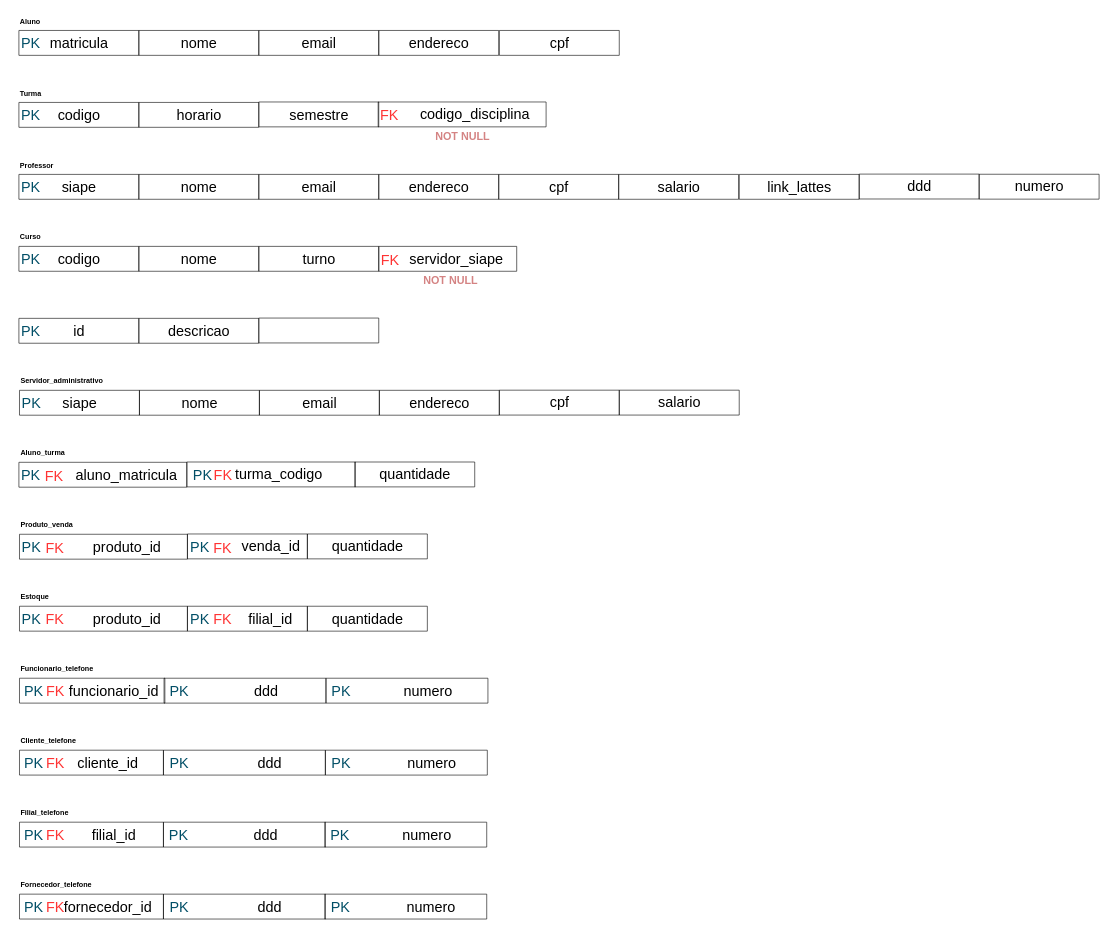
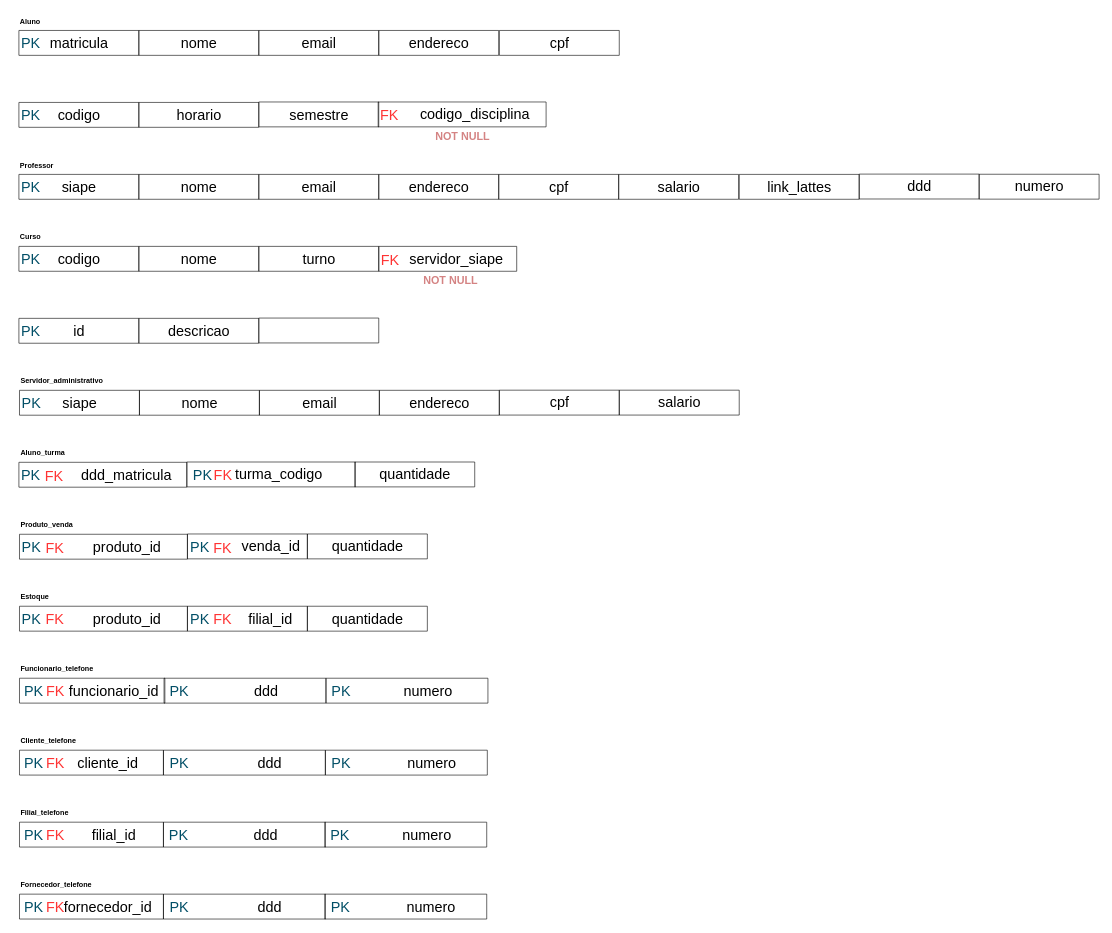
- <mxCell id="17" value="&lt;b&gt;Turma&lt;/b&gt;" style="text;html=1;align=left;verticalAlign=middle;whiteSpace=wrap;rounded=0;" parent="2" vertex="1"><mxGeometry width="110" height="30" as="geometry" /></mxCell>
- <mxCell id="172" value="&lt;font style=&quot;font-size: 24px;&quot;&gt;aluno_matricula&lt;/font&gt;" style="text;html=1;align=center;verticalAlign=middle;resizable=0;points=[];autosize=1;strokeColor=none;fillColor=none;" vertex="1" parent="171"><mxGeometry x="84" y="1.5" width="190" height="40" as="geometry" /></mxCell>
+ <mxCell id="172" value="&lt;font style=&quot;font-size: 24px;&quot;&gt;ddd_matricula&lt;/font&gt;" style="text;html=1;align=center;verticalAlign=middle;resizable=0;points=[];autosize=1;strokeColor=none;fillColor=none;" vertex="1" parent="171"><mxGeometry x="84" y="1.5" width="190" height="40" as="geometry" /></mxCell>
